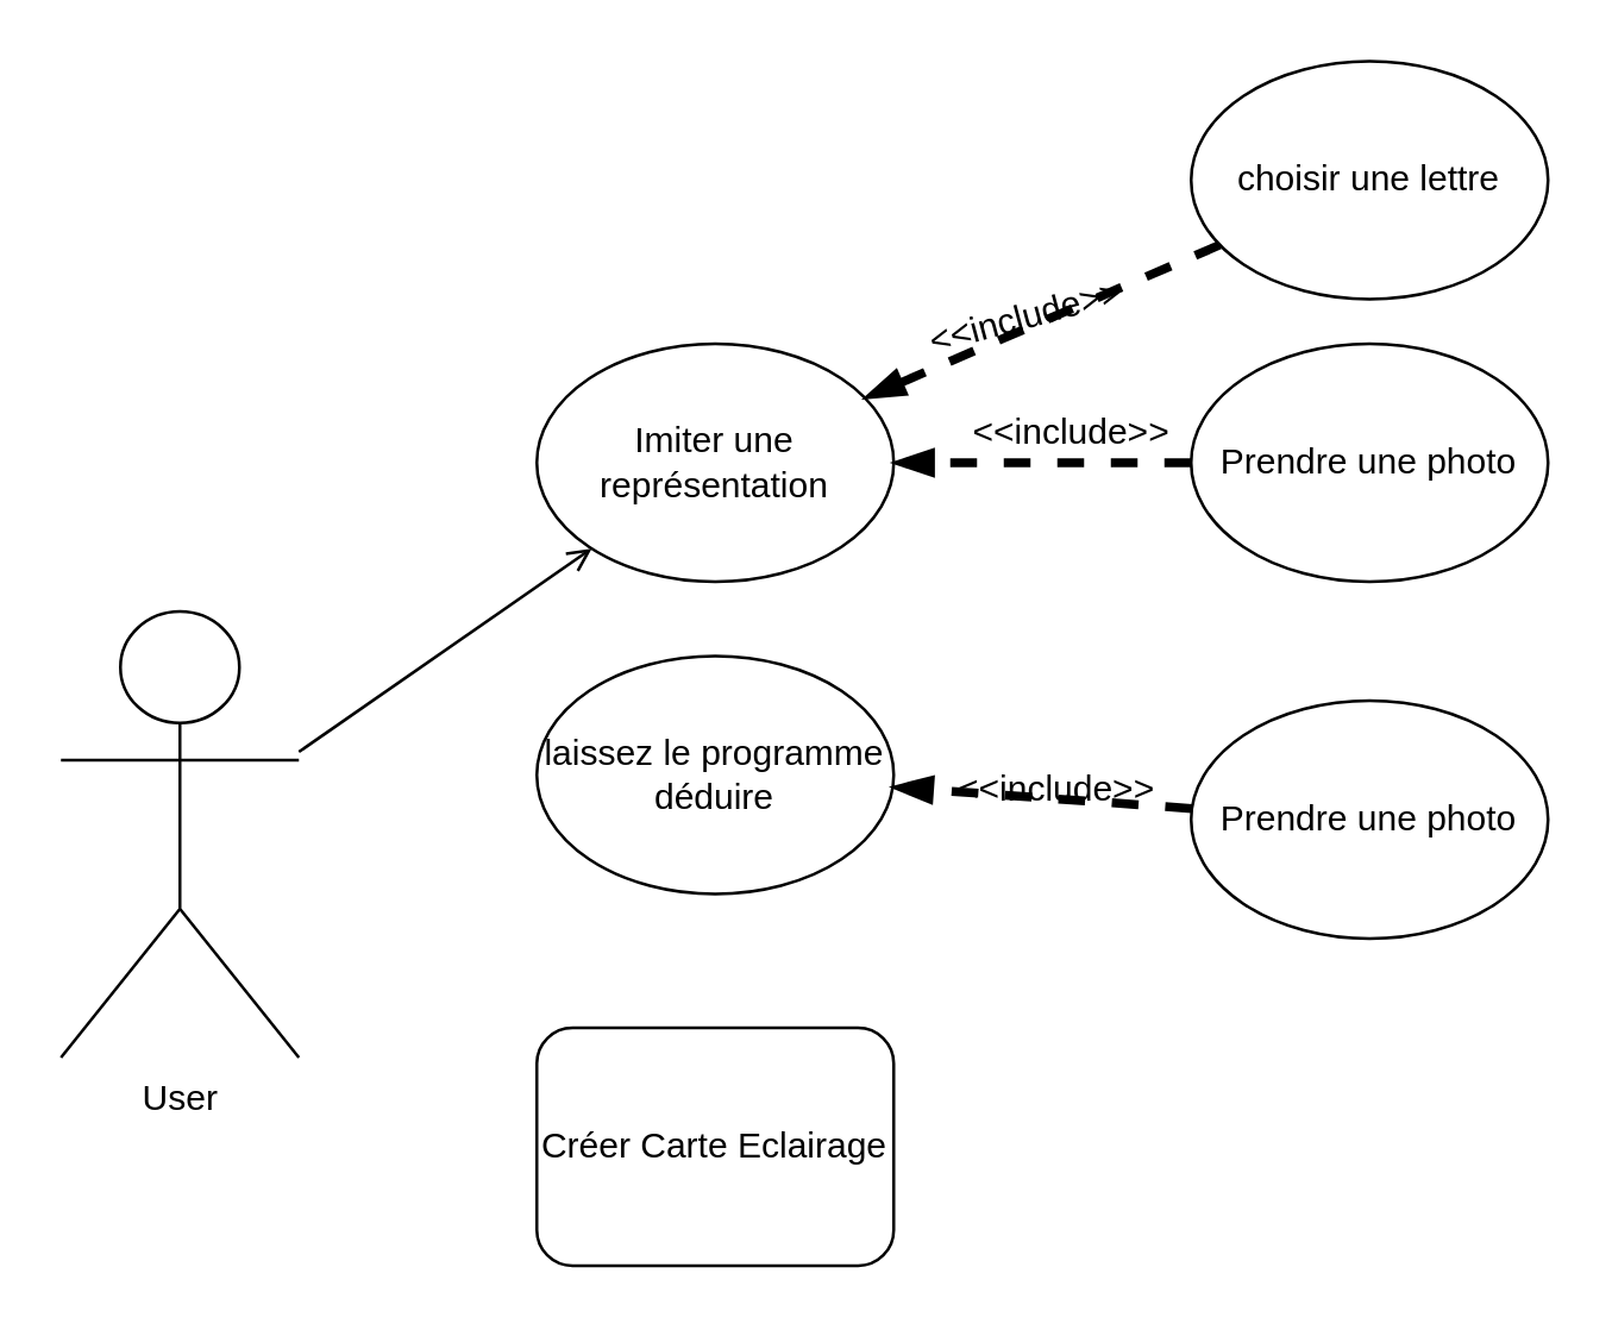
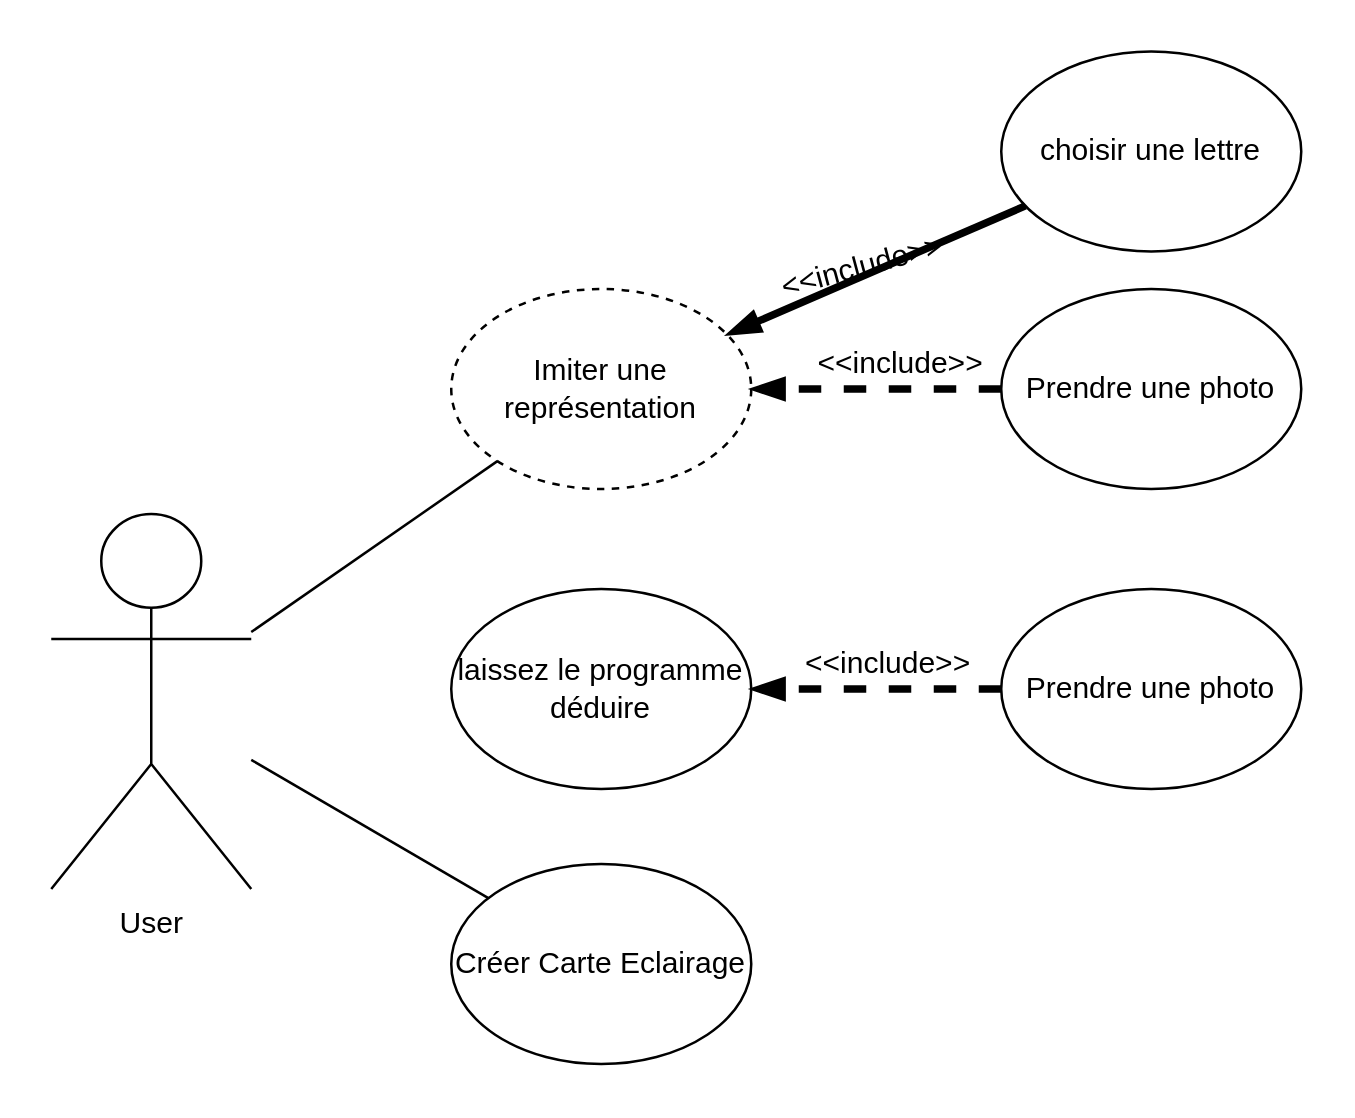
- <mxCell id="15" value="" style="endArrow=blockThin;dashed=1;html=1;strokeWidth=3;endFill=1;" edge="1" parent="1" source="8" target="5"><mxGeometry width="50" height="50" relative="1" as="geometry"><mxPoint x="380" y="85" as="sourcePoint" /><mxPoint x="280" y="85" as="targetPoint" /></mxGeometry></mxCell>
+ <mxCell id="15" value="" style="endArrow=blockThin;dashed=0;html=1;strokeWidth=3;endFill=1;" edge="1" parent="1" source="8" target="5"><mxGeometry width="50" height="50" relative="1" as="geometry"><mxPoint x="380" y="85" as="sourcePoint" /><mxPoint x="280" y="85" as="targetPoint" /></mxGeometry></mxCell>
- <mxCell id="5" value="Imiter une représentation" style="ellipse;whiteSpace=wrap;html=1;" vertex="1" parent="1"><mxGeometry x="180" y="115" width="120" height="80" as="geometry" /></mxCell>
+ <mxCell id="5" value="Imiter une représentation" style="ellipse;whiteSpace=wrap;html=1;dashed=1;" vertex="1" parent="1"><mxGeometry x="180" y="115" width="120" height="80" as="geometry" /></mxCell>
- <mxCell id="9" value="" style="endArrow=open;html=1;" edge="1" parent="1" source="2" target="5"><mxGeometry width="50" height="50" relative="1" as="geometry"><mxPoint x="100" y="174.833" as="sourcePoint" /><mxPoint x="194.845" y="230.16" as="targetPoint" /></mxGeometry></mxCell>
+ <mxCell id="9" value="" style="endArrow=none;html=1;" edge="1" parent="1" source="2" target="5"><mxGeometry width="50" height="50" relative="1" as="geometry"><mxPoint x="100" y="174.833" as="sourcePoint" /><mxPoint x="194.845" y="230.16" as="targetPoint" /></mxGeometry></mxCell>
- <mxCell id="6" value="laissez le programme déduire" style="ellipse;whiteSpace=wrap;html=1;" vertex="1" parent="1"><mxGeometry x="180" y="220" width="120" height="80" as="geometry" /></mxCell>
+ <mxCell id="6" value="laissez le programme déduire" style="ellipse;whiteSpace=wrap;html=1;" vertex="1" parent="1"><mxGeometry x="180" y="235" width="120" height="80" as="geometry" /></mxCell>
+ <mxCell id="7" value="" style="endArrow=none;html=1;" edge="1" parent="1" source="2" target="4"><mxGeometry width="50" height="50" relative="1" as="geometry"><mxPoint x="100" y="465" as="sourcePoint" /><mxPoint x="150" y="415" as="targetPoint" /></mxGeometry></mxCell>
- <mxCell id="4" value="Créer Carte Eclairage" style="whiteSpace=wrap;html=1;rounded=1;" vertex="1" parent="1"><mxGeometry x="180" y="345" width="120" height="80" as="geometry" /></mxCell>
+ <mxCell id="4" value="Créer Carte Eclairage" style="ellipse;whiteSpace=wrap;html=1;" vertex="1" parent="1"><mxGeometry x="180" y="345" width="120" height="80" as="geometry" /></mxCell>
